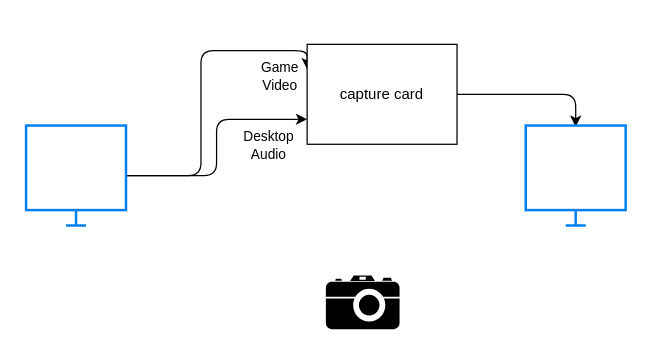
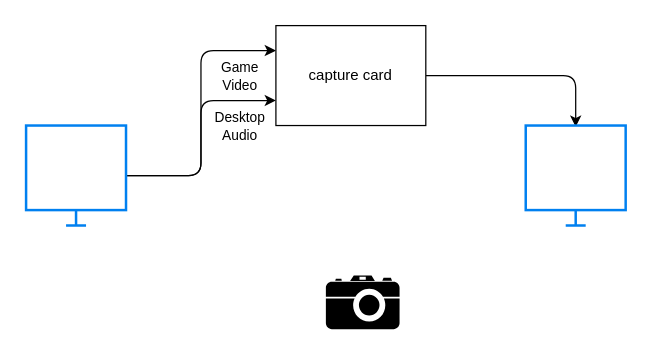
- <mxCell id="8" value="capture card" style="rounded=0;whiteSpace=wrap;html=1;" vertex="1" parent="1"><mxGeometry x="245" y="35" width="120" height="80" as="geometry" /></mxCell>
+ <mxCell id="8" value="capture card" style="rounded=0;whiteSpace=wrap;html=1;" vertex="1" parent="1"><mxGeometry x="220" y="20" width="120" height="80" as="geometry" /></mxCell>
